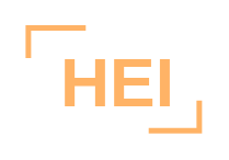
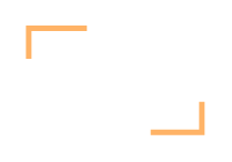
- <mxCell id="2" value="&lt;font size=&quot;1&quot; color=&quot;#ffb366&quot;&gt;&lt;b style=&quot;font-size: 50px&quot;&gt;HEI&lt;/b&gt;&lt;/font&gt;" style="text;html=1;align=center;verticalAlign=middle;resizable=0;points=[];autosize=1;strokeColor=none;fillColor=none;" vertex="1" parent="1"><mxGeometry x="35" y="45" width="100" height="30" as="geometry" /></mxCell>
